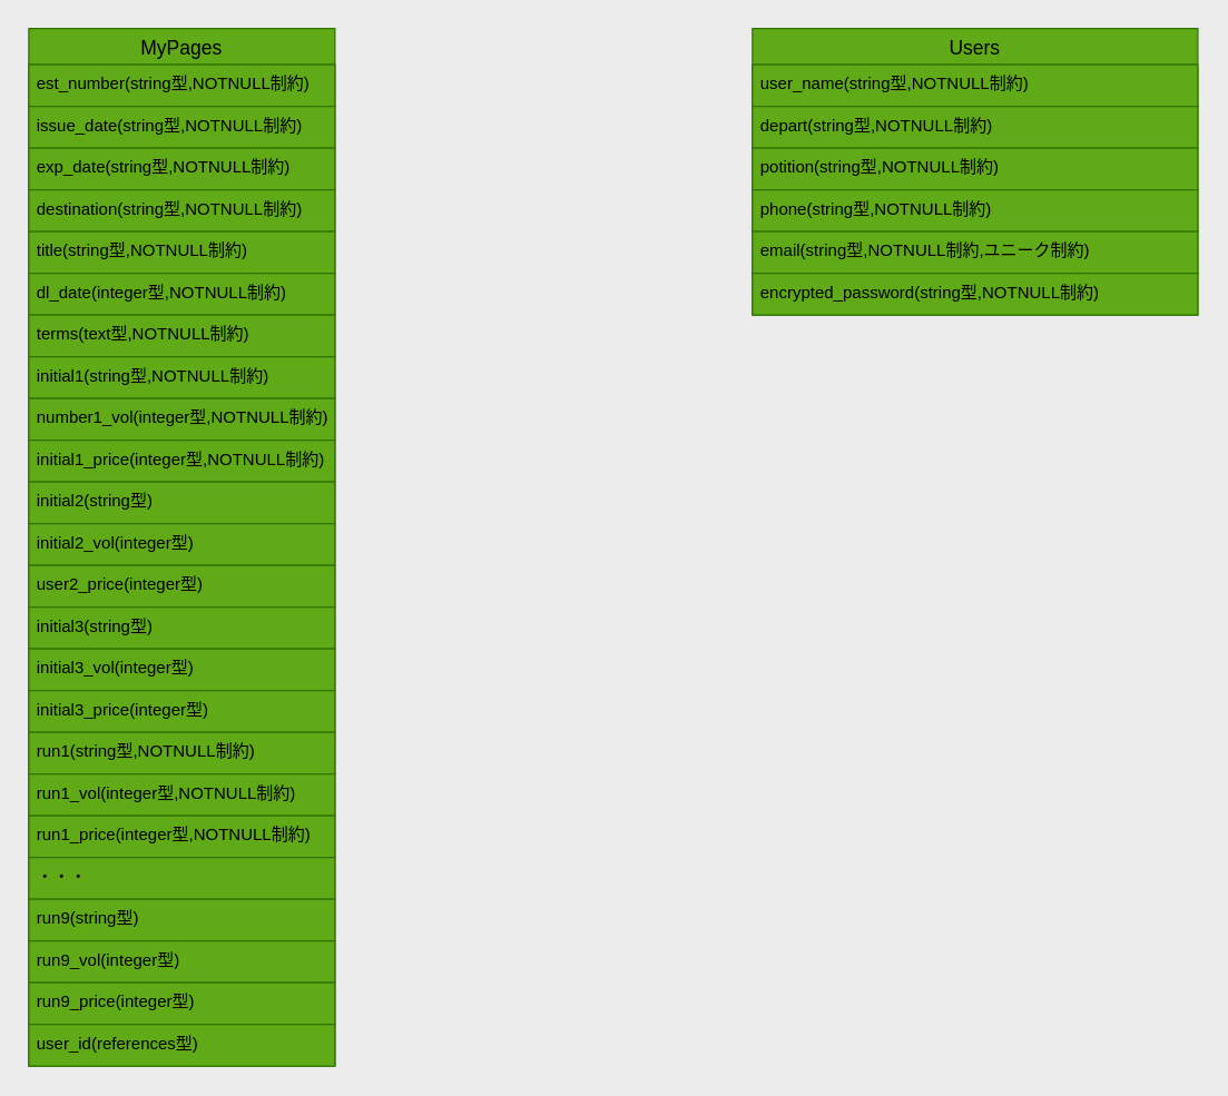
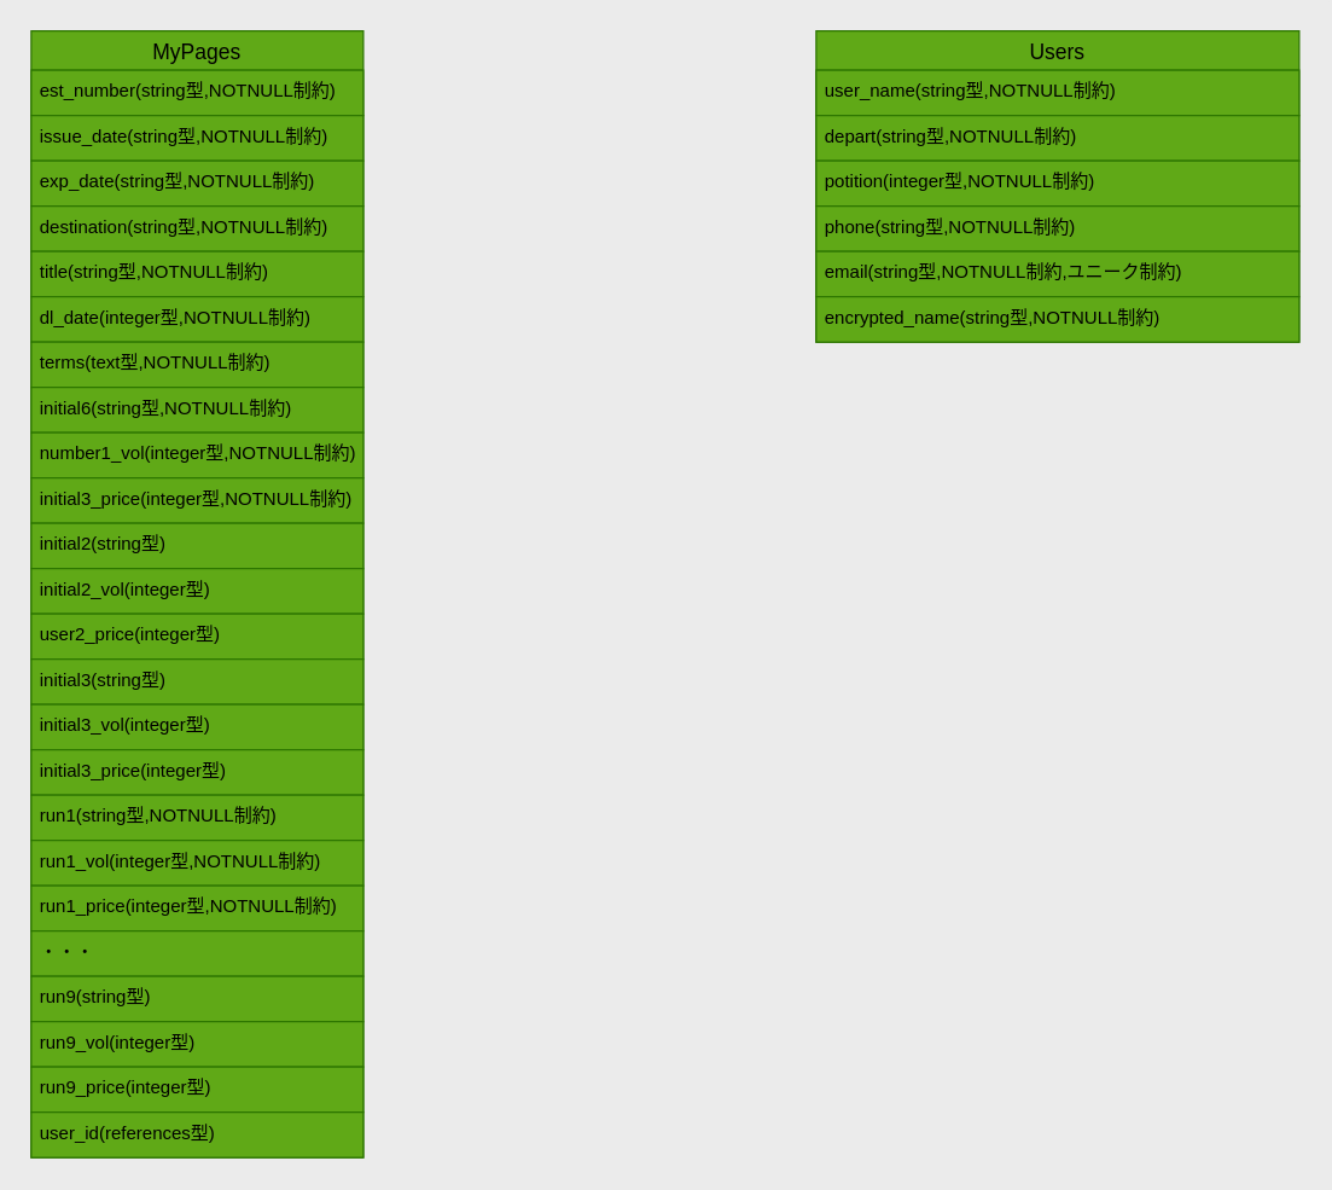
- <mxCell id="5" value="potition(string型,NOTNULL制約)" style="text;spacingLeft=4;spacingRight=4;overflow=hidden;rotatable=0;points=[[0,0.5],[1,0.5]];portConstraint=eastwest;fontSize=12;fillColor=#60a917;strokeColor=#2D7600;fontColor=#000000;labelBorderColor=none;" parent="2" vertex="1"><mxGeometry y="86" width="320" height="30" as="geometry" /></mxCell>
+ <mxCell id="5" value="potition(integer型,NOTNULL制約)" style="text;spacingLeft=4;spacingRight=4;overflow=hidden;rotatable=0;points=[[0,0.5],[1,0.5]];portConstraint=eastwest;fontSize=12;fillColor=#60a917;strokeColor=#2D7600;fontColor=#000000;labelBorderColor=none;" parent="2" vertex="1"><mxGeometry y="86" width="320" height="30" as="geometry" /></mxCell>
- <mxCell id="8" value="encrypted_password(string型,NOTNULL制約)" style="text;spacingLeft=4;spacingRight=4;overflow=hidden;rotatable=0;points=[[0,0.5],[1,0.5]];portConstraint=eastwest;fontSize=12;fillColor=#60a917;strokeColor=#2D7600;fontColor=#000000;labelBorderColor=none;" parent="2" vertex="1"><mxGeometry y="176" width="320" height="30" as="geometry" /></mxCell>
+ <mxCell id="8" value="encrypted_name(string型,NOTNULL制約)" style="text;spacingLeft=4;spacingRight=4;overflow=hidden;rotatable=0;points=[[0,0.5],[1,0.5]];portConstraint=eastwest;fontSize=12;fillColor=#60a917;strokeColor=#2D7600;fontColor=#000000;labelBorderColor=none;" parent="2" vertex="1"><mxGeometry y="176" width="320" height="30" as="geometry" /></mxCell>
- <mxCell id="17" value="initial1(string型,NOTNULL制約)" style="text;spacingLeft=4;spacingRight=4;overflow=hidden;rotatable=0;points=[[0,0.5],[1,0.5]];portConstraint=eastwest;fontSize=12;fillColor=#60a917;strokeColor=#2D7600;fontColor=#000000;labelBorderColor=none;" parent="9" vertex="1"><mxGeometry y="236" width="220" height="30" as="geometry" /></mxCell>
+ <mxCell id="17" value="initial6(string型,NOTNULL制約)" style="text;spacingLeft=4;spacingRight=4;overflow=hidden;rotatable=0;points=[[0,0.5],[1,0.5]];portConstraint=eastwest;fontSize=12;fillColor=#60a917;strokeColor=#2D7600;fontColor=#000000;labelBorderColor=none;" parent="9" vertex="1"><mxGeometry y="236" width="220" height="30" as="geometry" /></mxCell>
- <mxCell id="19" value="initial1_price(integer型,NOTNULL制約)" style="text;spacingLeft=4;spacingRight=4;overflow=hidden;rotatable=0;points=[[0,0.5],[1,0.5]];portConstraint=eastwest;fontSize=12;fillColor=#60a917;strokeColor=#2D7600;fontColor=#000000;labelBorderColor=none;" parent="9" vertex="1"><mxGeometry y="296" width="220" height="30" as="geometry" /></mxCell>
+ <mxCell id="19" value="initial3_price(integer型,NOTNULL制約)" style="text;spacingLeft=4;spacingRight=4;overflow=hidden;rotatable=0;points=[[0,0.5],[1,0.5]];portConstraint=eastwest;fontSize=12;fillColor=#60a917;strokeColor=#2D7600;fontColor=#000000;labelBorderColor=none;" parent="9" vertex="1"><mxGeometry y="296" width="220" height="30" as="geometry" /></mxCell>
